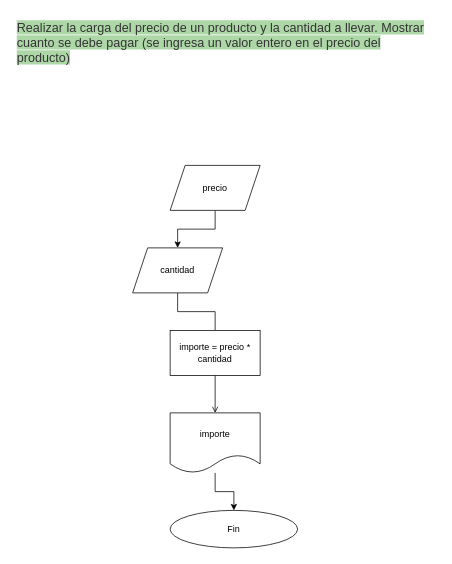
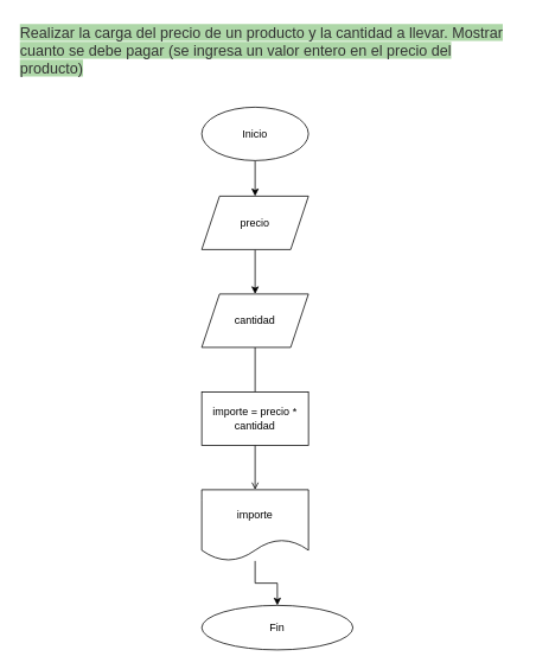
+ <mxCell id="4" value="Inicio" style="ellipse;whiteSpace=wrap;html=1;" parent="1" vertex="1"><mxGeometry x="226" y="120" width="120" height="60" as="geometry" /></mxCell>
+ <mxCell id="3" value="" style="edgeStyle=orthogonalEdgeStyle;rounded=0;orthogonalLoop=1;jettySize=auto;html=1;" parent="1" source="4" target="6" edge="1"><mxGeometry relative="1" as="geometry" /></mxCell>
- <mxCell id="8" value="cantidad" style="shape=parallelogram;perimeter=parallelogramPerimeter;whiteSpace=wrap;html=1;fixedSize=1;" parent="1" vertex="1"><mxGeometry x="176" y="330" width="120" height="60" as="geometry" /></mxCell>
+ <mxCell id="8" value="cantidad" style="shape=parallelogram;perimeter=parallelogramPerimeter;whiteSpace=wrap;html=1;fixedSize=1;" parent="1" vertex="1"><mxGeometry x="226" y="330" width="120" height="60" as="geometry" /></mxCell>
